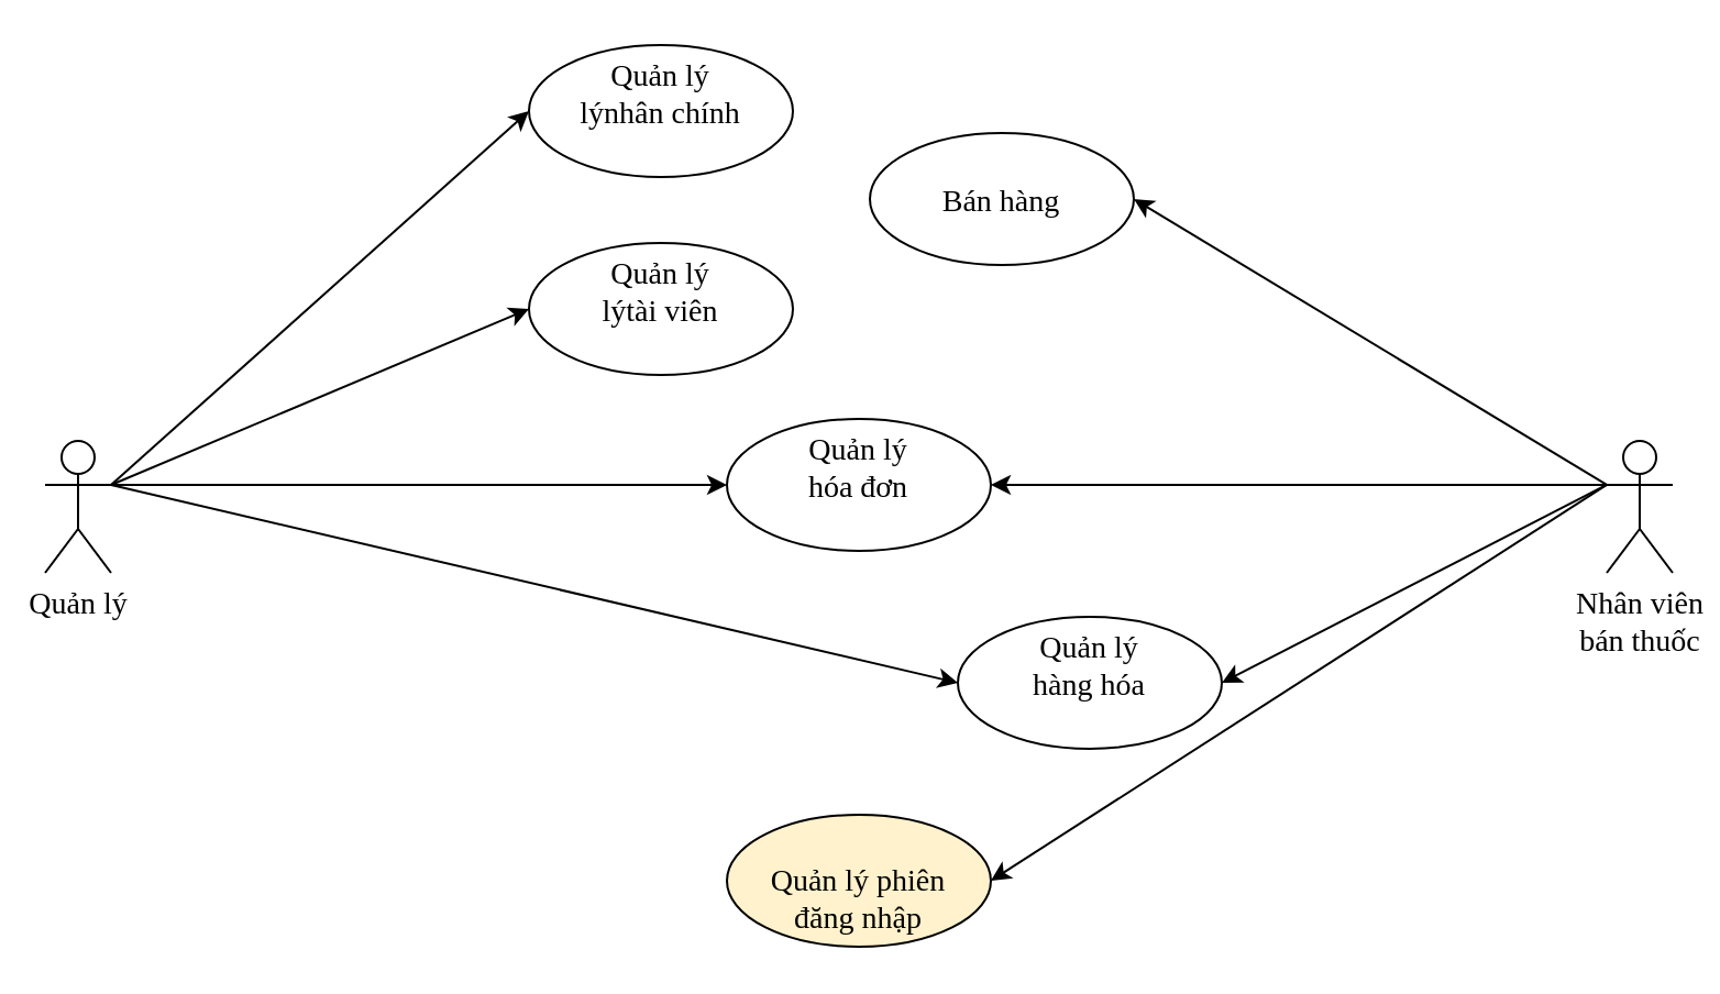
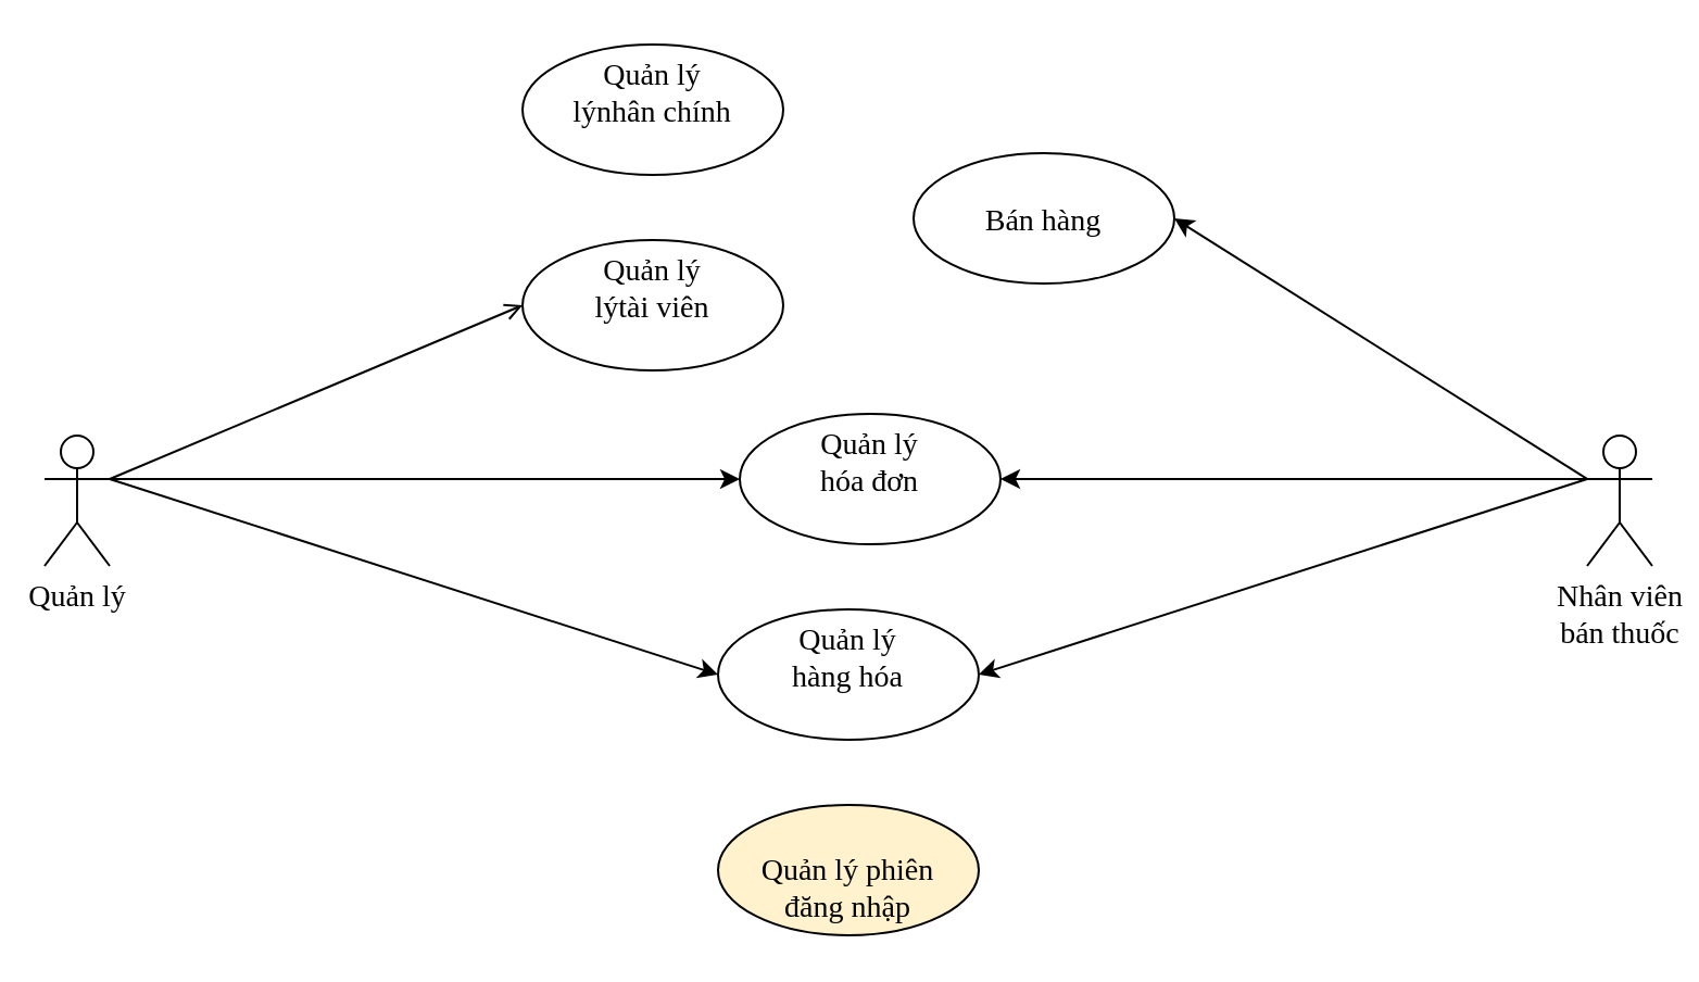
- <mxCell id="9" value="&lt;br style=&quot;font-size: 14px;&quot;&gt;Bán hàng&lt;br style=&quot;font-size: 14px;&quot;&gt;" style="ellipse;whiteSpace=wrap;html=1;fontSize=14;fontFamily=Times New Roman;verticalAlign=top;strokeWidth=1;" parent="1" vertex="1"><mxGeometry x="395" y="60" width="120" height="60" as="geometry" /></mxCell>
+ <mxCell id="9" value="&lt;br style=&quot;font-size: 14px;&quot;&gt;Bán hàng&lt;br style=&quot;font-size: 14px;&quot;&gt;" style="ellipse;whiteSpace=wrap;html=1;fontSize=14;fontFamily=Times New Roman;verticalAlign=top;strokeWidth=1;" parent="1" vertex="1"><mxGeometry x="420" y="70" width="120" height="60" as="geometry" /></mxCell>
- <mxCell id="13" value="" style="endArrow=classic;html=1;rounded=0;fontSize=14;strokeWidth=1;entryX=0;entryY=0.5;entryDx=0;entryDy=0;exitX=1;exitY=0.333;exitDx=0;exitDy=0;exitPerimeter=0;" parent="1" source="3" target="7" edge="1"><mxGeometry width="50" height="50" relative="1" as="geometry"><mxPoint x="110" y="220" as="sourcePoint" /><mxPoint x="350" y="240" as="targetPoint" /></mxGeometry></mxCell>
- <mxCell id="12" value="" style="endArrow=classic;html=1;rounded=0;fontSize=14;strokeWidth=1;entryX=0;entryY=0.5;entryDx=0;entryDy=0;exitX=1;exitY=0.333;exitDx=0;exitDy=0;exitPerimeter=0;" parent="1" source="3" target="4" edge="1"><mxGeometry width="50" height="50" relative="1" as="geometry"><mxPoint x="170" y="120" as="sourcePoint" /><mxPoint x="340" y="230" as="targetPoint" /></mxGeometry></mxCell>
+ <mxCell id="12" value="" style="endArrow=open;html=1;rounded=0;fontSize=14;strokeWidth=1;entryX=0;entryY=0.5;entryDx=0;entryDy=0;exitX=1;exitY=0.333;exitDx=0;exitDy=0;exitPerimeter=0;" parent="1" source="3" target="4" edge="1"><mxGeometry width="50" height="50" relative="1" as="geometry"><mxPoint x="170" y="120" as="sourcePoint" /><mxPoint x="340" y="230" as="targetPoint" /></mxGeometry></mxCell>
- <mxCell id="8" value="Quản lý &lt;br style=&quot;font-size: 14px;&quot;&gt;hóa đơn" style="ellipse;whiteSpace=wrap;html=1;fontSize=14;fontFamily=Times New Roman;verticalAlign=top;strokeWidth=1;" parent="1" vertex="1"><mxGeometry x="330" y="190" width="120" height="60" as="geometry" /></mxCell>
+ <mxCell id="8" value="Quản lý &lt;br style=&quot;font-size: 14px;&quot;&gt;hóa đơn" style="ellipse;whiteSpace=wrap;html=1;fontSize=14;fontFamily=Times New Roman;verticalAlign=top;strokeWidth=1;" parent="1" vertex="1"><mxGeometry x="340" y="190" width="120" height="60" as="geometry" /></mxCell>
- <mxCell id="5" value="Quản lý&lt;br style=&quot;font-size: 14px;&quot;&gt;hàng hóa" style="ellipse;whiteSpace=wrap;html=1;fontSize=14;fontFamily=Times New Roman;verticalAlign=top;strokeWidth=1;" parent="1" vertex="1"><mxGeometry x="435" y="280" width="120" height="60" as="geometry" /></mxCell>
+ <mxCell id="5" value="Quản lý&lt;br style=&quot;font-size: 14px;&quot;&gt;hàng hóa" style="ellipse;whiteSpace=wrap;html=1;fontSize=14;fontFamily=Times New Roman;verticalAlign=top;strokeWidth=1;" parent="1" vertex="1"><mxGeometry x="330" y="280" width="120" height="60" as="geometry" /></mxCell>
- <mxCell id="14" value="" style="endArrow=classic;html=1;rounded=0;fontSize=14;strokeWidth=1;entryX=1;entryY=0.5;entryDx=0;entryDy=0;exitX=0;exitY=0.333;exitDx=0;exitDy=0;exitPerimeter=0;" parent="1" source="6" target="2" edge="1"><mxGeometry width="50" height="50" relative="1" as="geometry"><mxPoint x="520" y="250" as="sourcePoint" /><mxPoint x="570" y="200" as="targetPoint" /></mxGeometry></mxCell>
